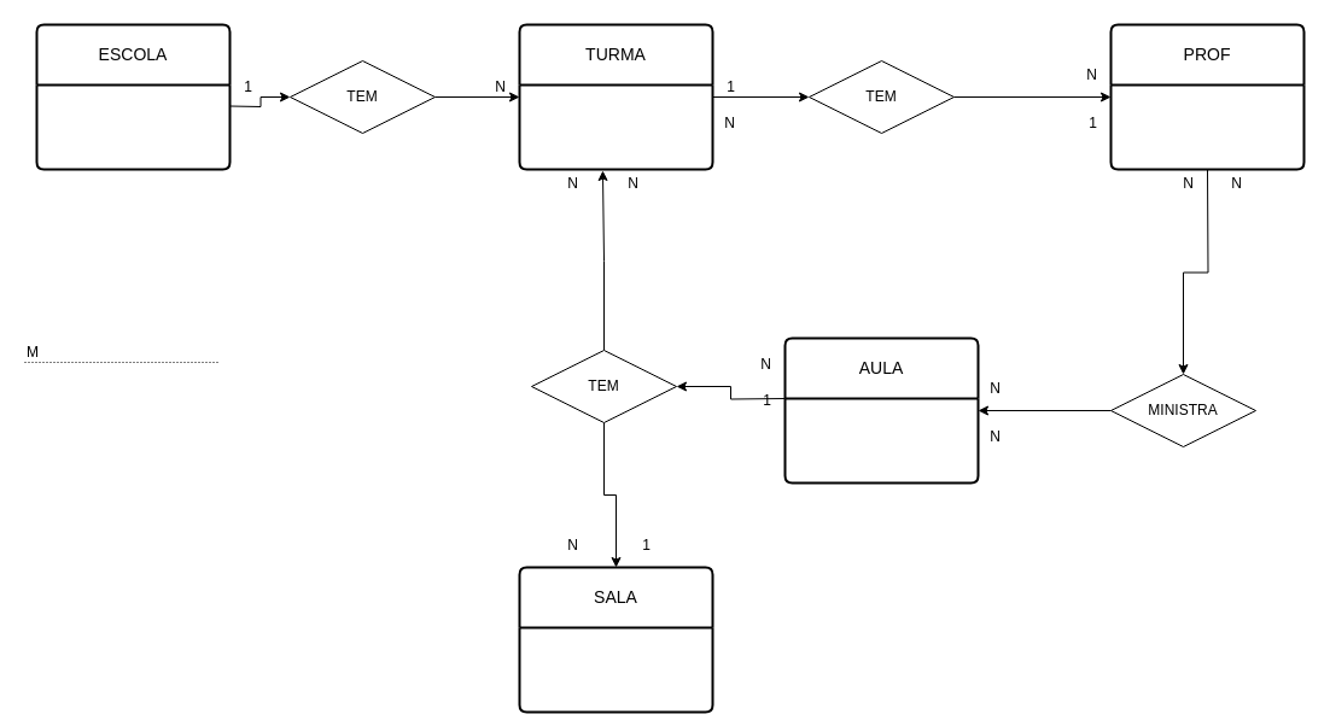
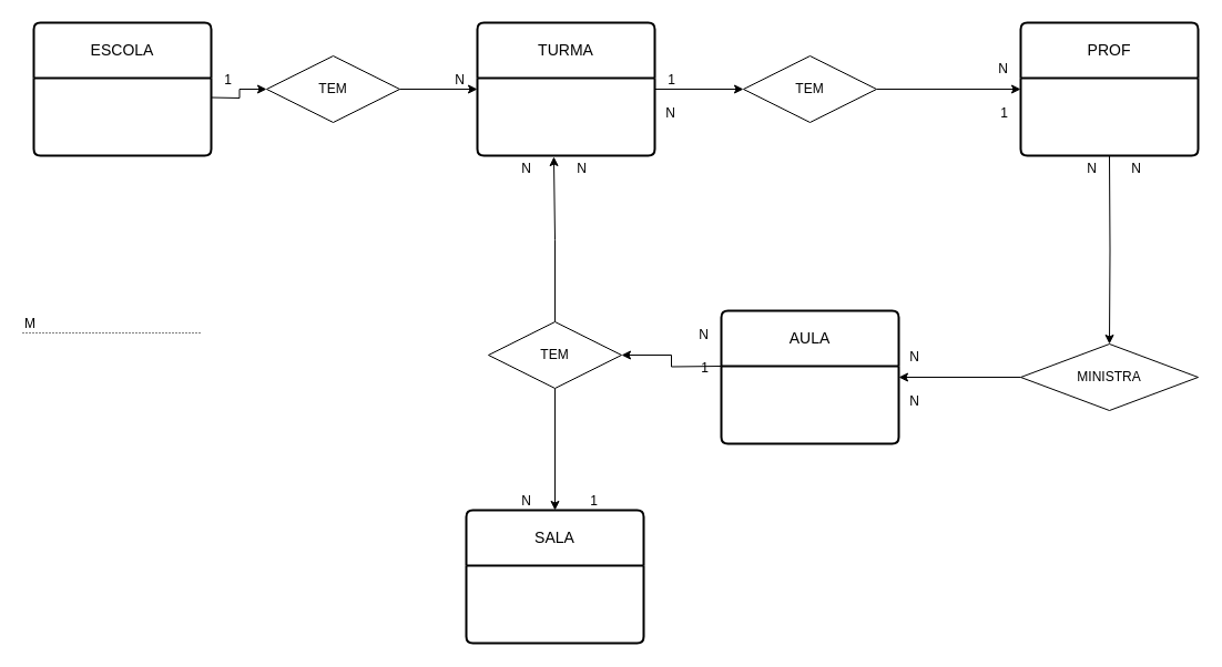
- <mxCell id="12" value="MINISTRA" style="shape=rhombus;perimeter=rhombusPerimeter;whiteSpace=wrap;html=1;align=center;" vertex="1" parent="1"><mxGeometry x="920" y="310" width="120" height="60" as="geometry" /></mxCell>
+ <mxCell id="12" value="MINISTRA" style="shape=rhombus;perimeter=rhombusPerimeter;whiteSpace=wrap;html=1;align=center;" vertex="1" parent="1"><mxGeometry x="920" y="310" width="160" height="60" as="geometry" /></mxCell>
- <mxCell id="3" value="SALA" style="swimlane;childLayout=stackLayout;horizontal=1;startSize=50;horizontalStack=0;rounded=1;fontSize=14;fontStyle=0;strokeWidth=2;resizeParent=0;resizeLast=1;shadow=0;dashed=0;align=center;arcSize=4;whiteSpace=wrap;html=1;" vertex="1" parent="1"><mxGeometry x="430" y="470" width="160" height="120" as="geometry" /></mxCell>
+ <mxCell id="3" value="SALA" style="swimlane;childLayout=stackLayout;horizontal=1;startSize=50;horizontalStack=0;rounded=1;fontSize=14;fontStyle=0;strokeWidth=2;resizeParent=0;resizeLast=1;shadow=0;dashed=0;align=center;arcSize=4;whiteSpace=wrap;html=1;" vertex="1" parent="1"><mxGeometry x="420" y="460" width="160" height="120" as="geometry" /></mxCell>
